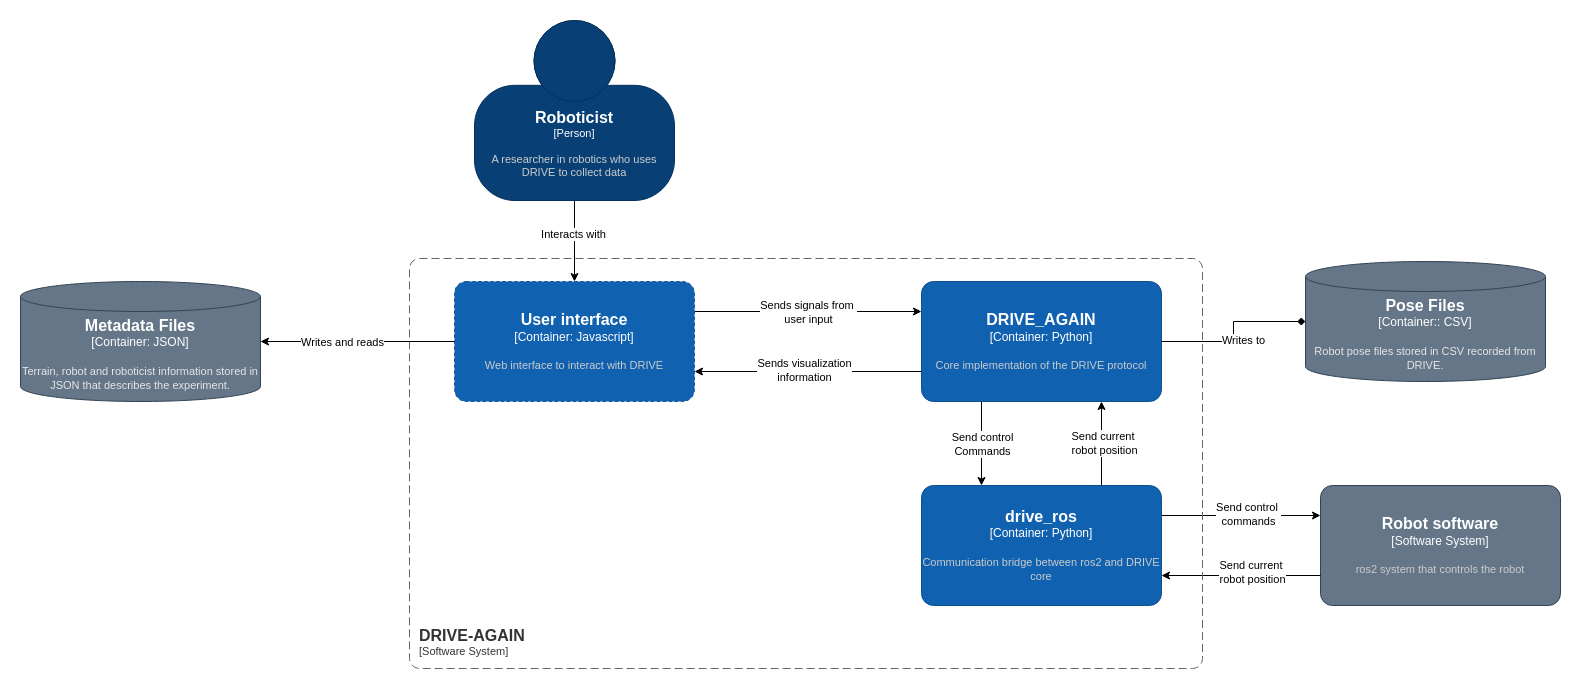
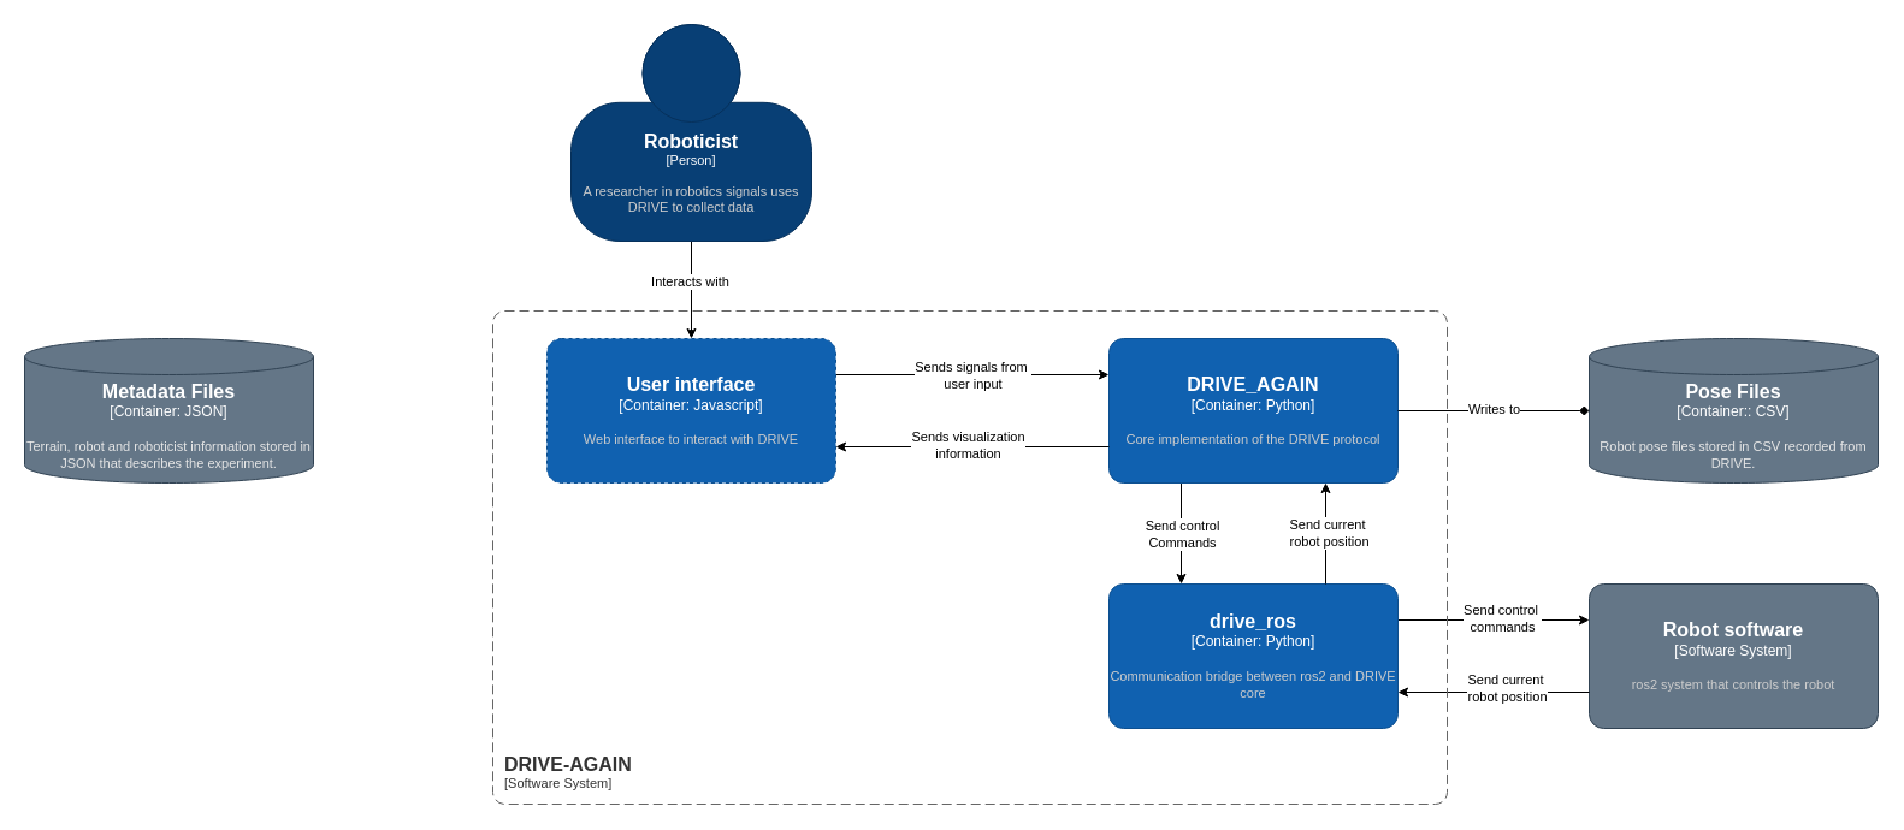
- <mxCell id="4" value="&lt;font style=&quot;font-size: 16px&quot;&gt;&lt;b&gt;Roboticist&lt;/b&gt;&lt;/font&gt;&lt;div&gt;[Person]&lt;/div&gt;&lt;br&gt;&lt;div&gt;&lt;font style=&quot;font-size: 11px&quot;&gt;&lt;font color=&quot;#cccccc&quot;&gt;A researcher in robotics who uses DRIVE to collect data&lt;/font&gt;&lt;/div&gt;" style="html=1;fontSize=11;dashed=0;whiteSpace=wrap;fillColor=#083F75;strokeColor=#06315C;fontColor=#ffffff;shape=mxgraph.c4.person2;align=center;metaEdit=1;points=[[0.5,0,0],[1,0.5,0],[1,0.75,0],[0.75,1,0],[0.5,1,0],[0.25,1,0],[0,0.75,0],[0,0.5,0]];resizable=0;" vertex="1" parent="1"><mxGeometry x="474" y="20" width="200" height="180" as="geometry" /></mxCell>
+ <mxCell id="4" value="&lt;font style=&quot;font-size: 16px&quot;&gt;&lt;b&gt;Roboticist&lt;/b&gt;&lt;/font&gt;&lt;div&gt;[Person]&lt;/div&gt;&lt;br&gt;&lt;div&gt;&lt;font style=&quot;font-size: 11px&quot;&gt;&lt;font color=&quot;#cccccc&quot;&gt;A researcher in robotics signals uses DRIVE to collect data&lt;/font&gt;&lt;/div&gt;" style="html=1;fontSize=11;dashed=0;whiteSpace=wrap;fillColor=#083F75;strokeColor=#06315C;fontColor=#ffffff;shape=mxgraph.c4.person2;align=center;metaEdit=1;points=[[0.5,0,0],[1,0.5,0],[1,0.75,0],[0.75,1,0],[0.5,1,0],[0.25,1,0],[0,0.75,0],[0,0.5,0]];resizable=0;" vertex="1" parent="1"><mxGeometry x="474" y="20" width="200" height="180" as="geometry" /></mxCell>
- <mxCell id="25" value="&lt;font style=&quot;font-size: 16px&quot;&gt;&lt;b&gt;Pose Files&lt;/b&gt;&lt;/font&gt;&lt;div&gt;[Container::&amp;nbsp;CSV]&lt;/div&gt;&lt;br&gt;&lt;div&gt;&lt;font style=&quot;font-size: 11px&quot;&gt;&lt;font color=&quot;#E6E6E6&quot;&gt;Robot pose files stored in CSV recorded from DRIVE.&lt;/font&gt;&lt;/div&gt;" style="shape=cylinder3;size=15;whiteSpace=wrap;html=1;boundedLbl=1;rounded=0;labelBackgroundColor=none;fillColor=#647687;fontSize=12;align=center;strokeColor=#314354;metaEdit=1;points=[[0.5,0,0],[1,0.25,0],[1,0.5,0],[1,0.75,0],[0.5,1,0],[0,0.75,0],[0,0.5,0],[0,0.25,0]];resizable=0;fontColor=#ffffff;" vertex="1" parent="1"><mxGeometry x="1305" y="261" width="240" height="120" as="geometry" /></mxCell>
+ <mxCell id="25" value="&lt;font style=&quot;font-size: 16px&quot;&gt;&lt;b&gt;Pose Files&lt;/b&gt;&lt;/font&gt;&lt;div&gt;[Container::&amp;nbsp;CSV]&lt;/div&gt;&lt;br&gt;&lt;div&gt;&lt;font style=&quot;font-size: 11px&quot;&gt;&lt;font color=&quot;#E6E6E6&quot;&gt;Robot pose files stored in CSV recorded from DRIVE.&lt;/font&gt;&lt;/div&gt;" style="shape=cylinder3;size=15;whiteSpace=wrap;html=1;boundedLbl=1;rounded=0;labelBackgroundColor=none;fillColor=#647687;fontSize=12;align=center;strokeColor=#314354;metaEdit=1;points=[[0.5,0,0],[1,0.25,0],[1,0.5,0],[1,0.75,0],[0.5,1,0],[0,0.75,0],[0,0.5,0],[0,0.25,0]];resizable=0;fontColor=#ffffff;" vertex="1" parent="1"><mxGeometry x="1320" y="281" width="240" height="120" as="geometry" /></mxCell>
- <mxCell id="23" style="edgeStyle=orthogonalEdgeStyle;rounded=0;orthogonalLoop=1;jettySize=auto;html=1;exitX=0;exitY=0.5;exitDx=0;exitDy=0;exitPerimeter=0;entryX=1;entryY=0.5;entryDx=0;entryDy=0;entryPerimeter=0;" edge="1" parent="1" source="7" target="22"><mxGeometry relative="1" as="geometry" /></mxCell>
- <mxCell id="24" value="Writes and reads" style="edgeLabel;html=1;align=center;verticalAlign=middle;resizable=0;points=[];" connectable="0" vertex="1" parent="23"><mxGeometry x="0.165" relative="1" as="geometry"><mxPoint as="offset" /></mxGeometry></mxCell>
